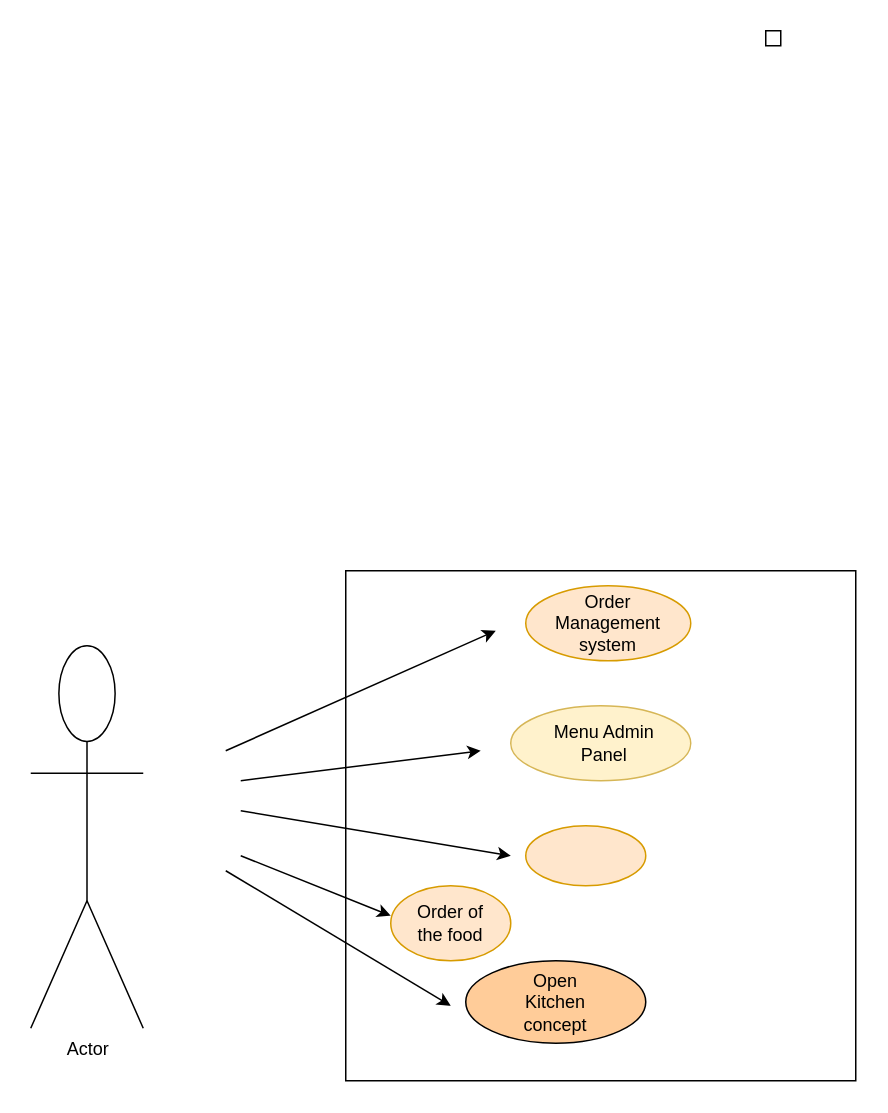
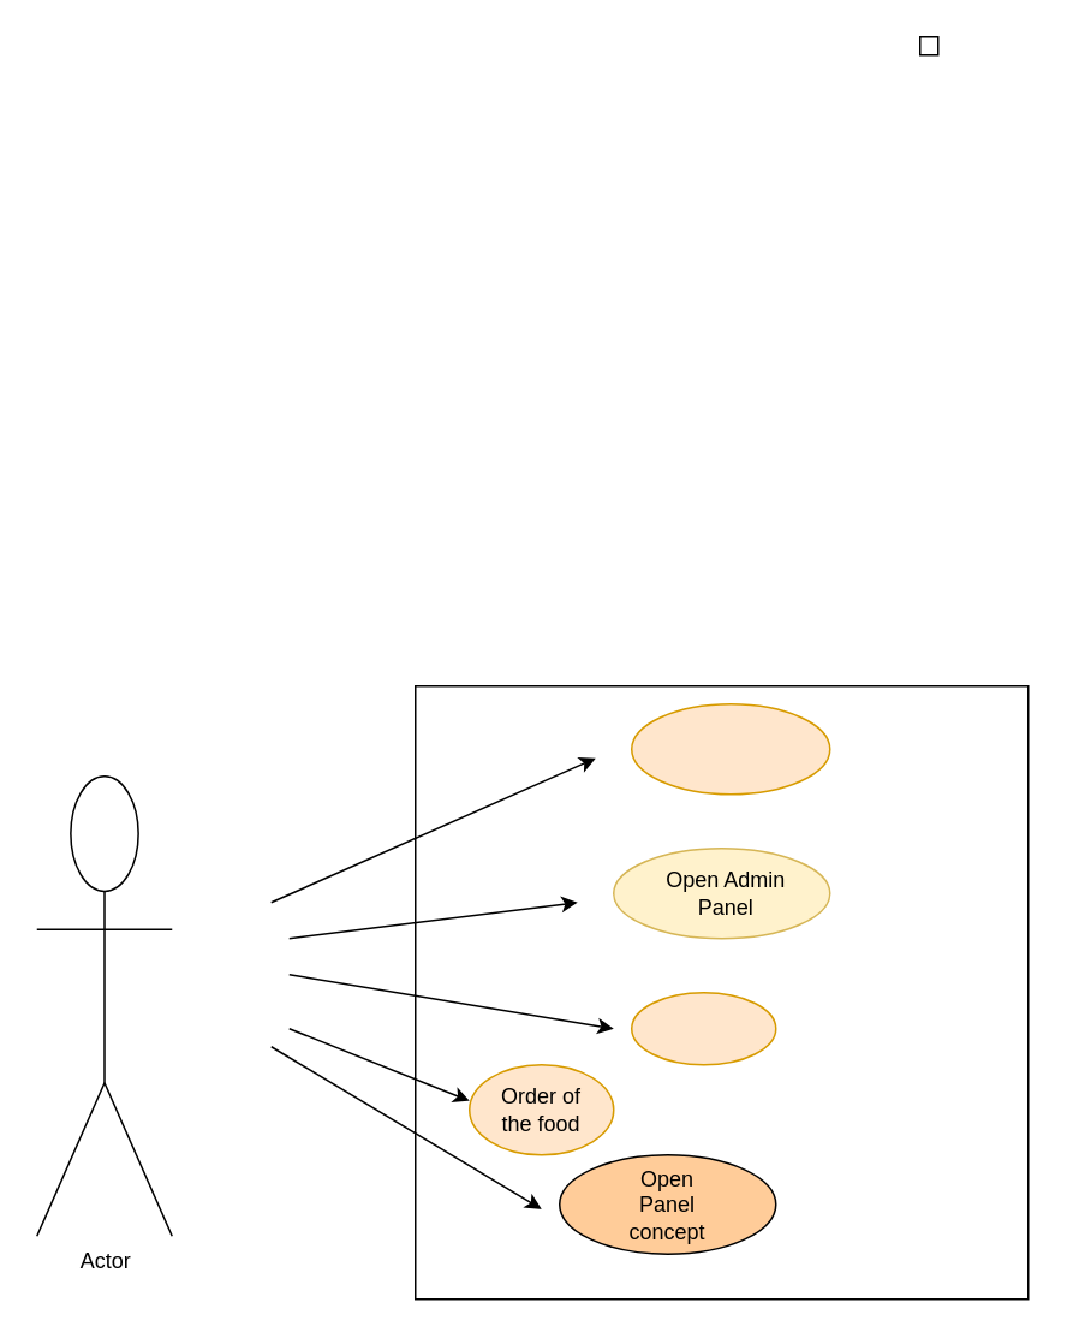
- <mxCell id="7" value="Order Management system" style="text;html=1;strokeColor=none;fillColor=none;align=center;verticalAlign=middle;whiteSpace=wrap;rounded=0;" vertex="1" parent="1"><mxGeometry x="375" y="400" width="60" height="30" as="geometry" /></mxCell>
- <mxCell id="8" value="Menu Admin Panel" style="text;html=1;strokeColor=none;fillColor=none;align=center;verticalAlign=middle;whiteSpace=wrap;rounded=0;" vertex="1" parent="1"><mxGeometry x="355" y="480" width="95" height="30" as="geometry" /></mxCell>
+ <mxCell id="8" value="Open Admin Panel" style="text;html=1;strokeColor=none;fillColor=none;align=center;verticalAlign=middle;whiteSpace=wrap;rounded=0;" vertex="1" parent="1"><mxGeometry x="355" y="480" width="95" height="30" as="geometry" /></mxCell>
- <mxCell id="17" value="Open Kitchen concept" style="text;html=1;strokeColor=none;fillColor=none;align=center;verticalAlign=middle;whiteSpace=wrap;rounded=0;" vertex="1" parent="1"><mxGeometry x="340" y="652.5" width="60" height="30" as="geometry" /></mxCell>
+ <mxCell id="17" value="Open Panel concept" style="text;html=1;strokeColor=none;fillColor=none;align=center;verticalAlign=middle;whiteSpace=wrap;rounded=0;" vertex="1" parent="1"><mxGeometry x="340" y="652.5" width="60" height="30" as="geometry" /></mxCell>
